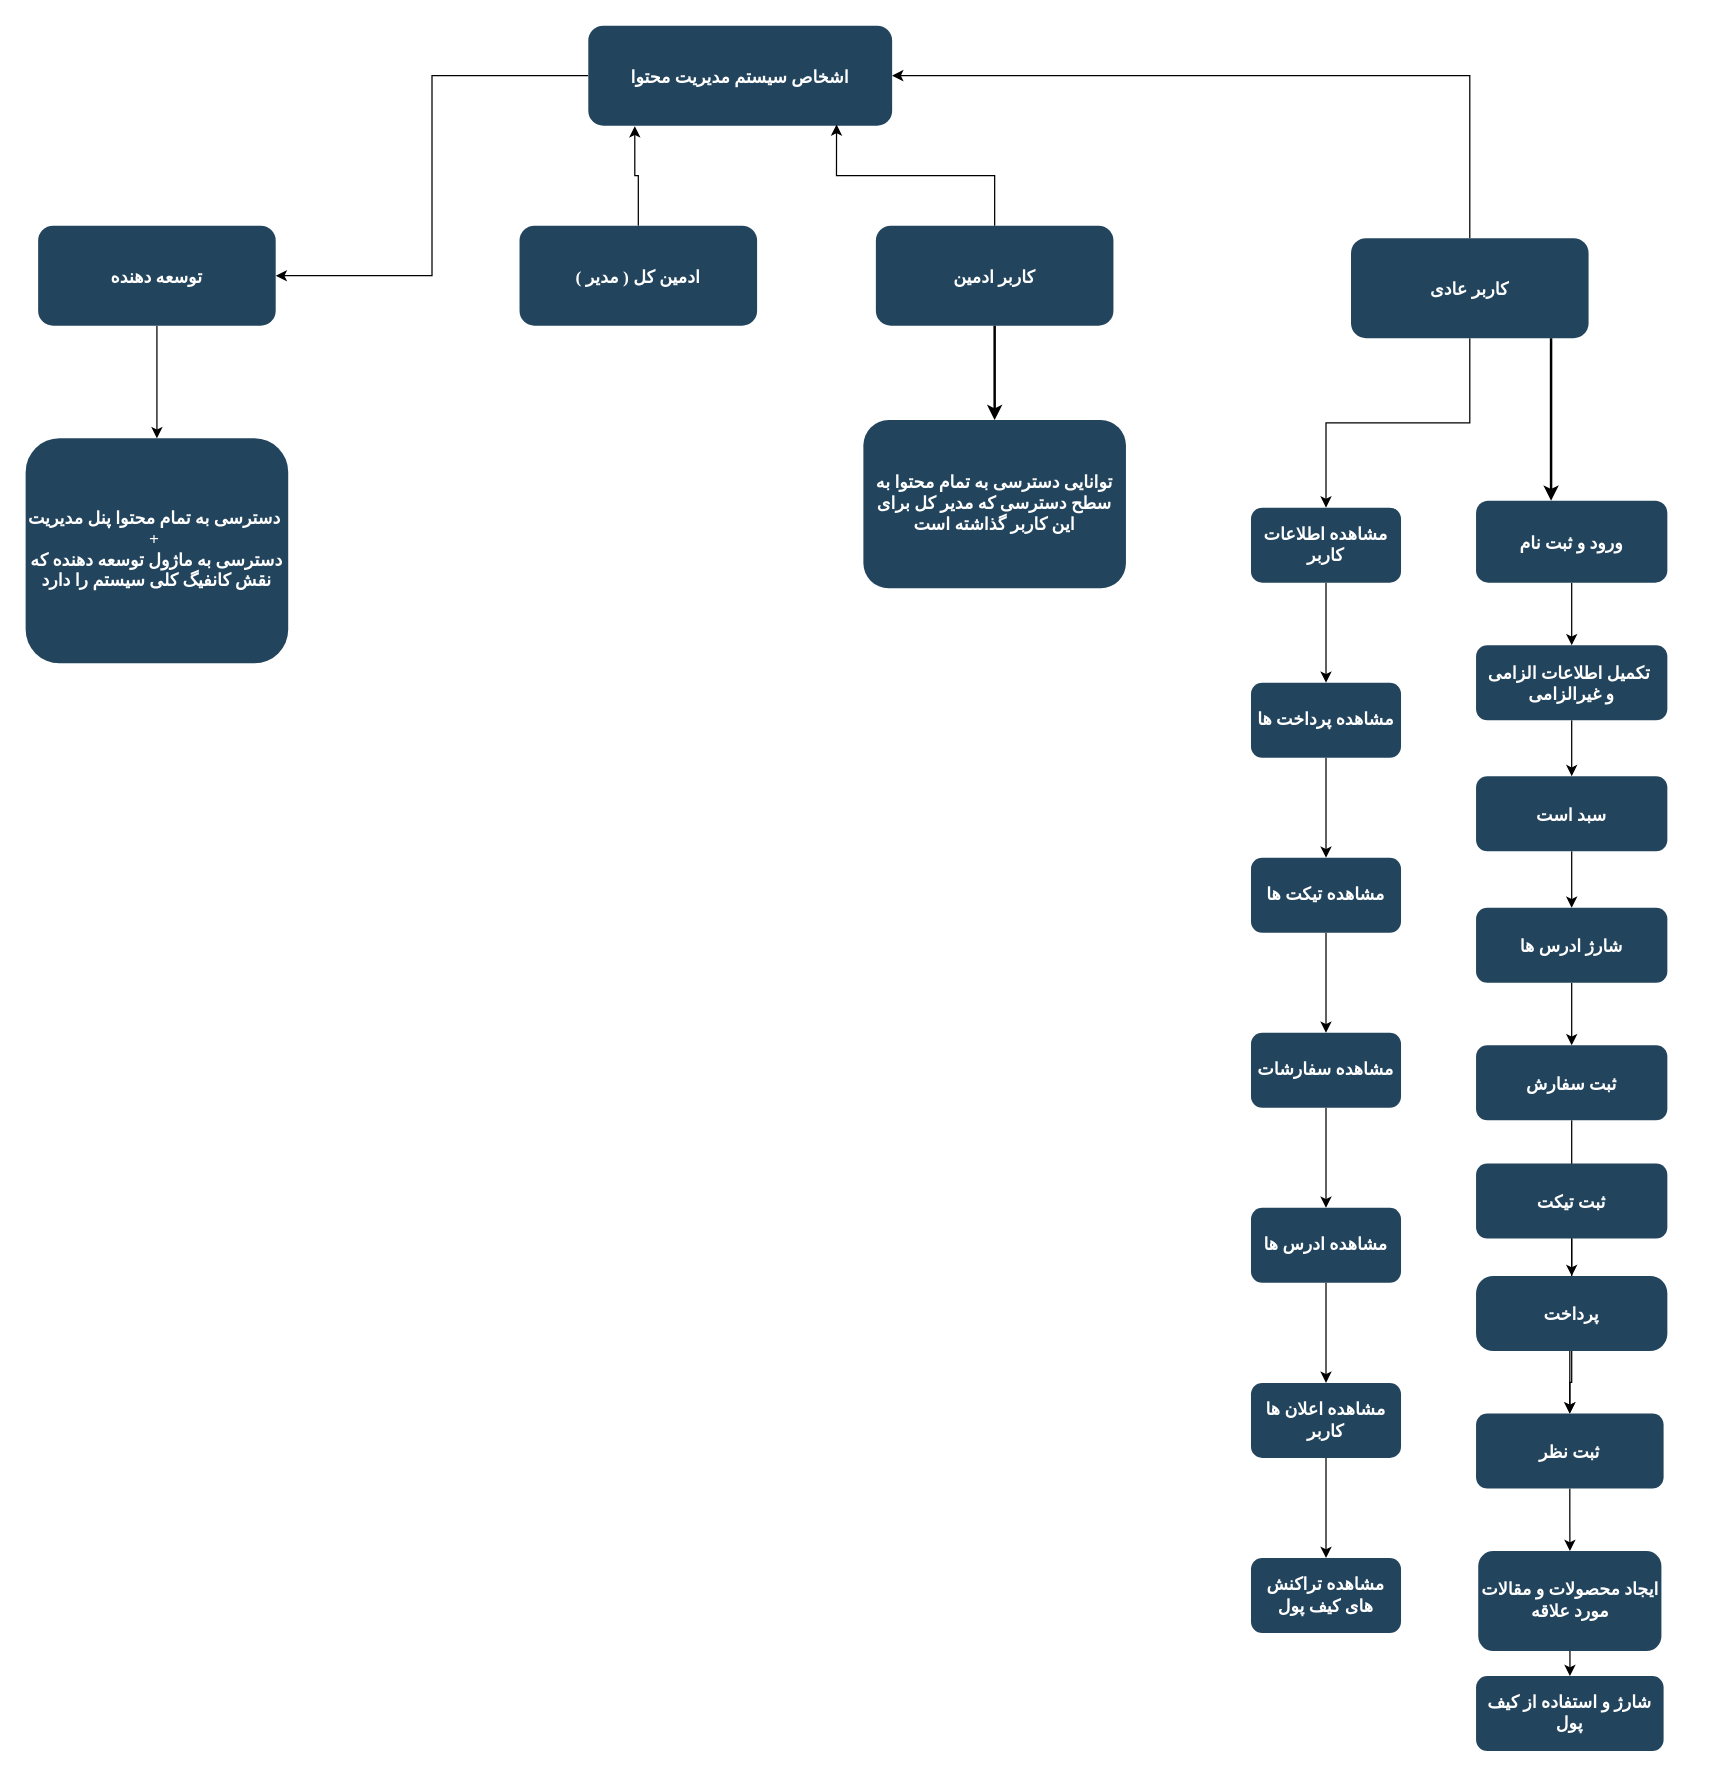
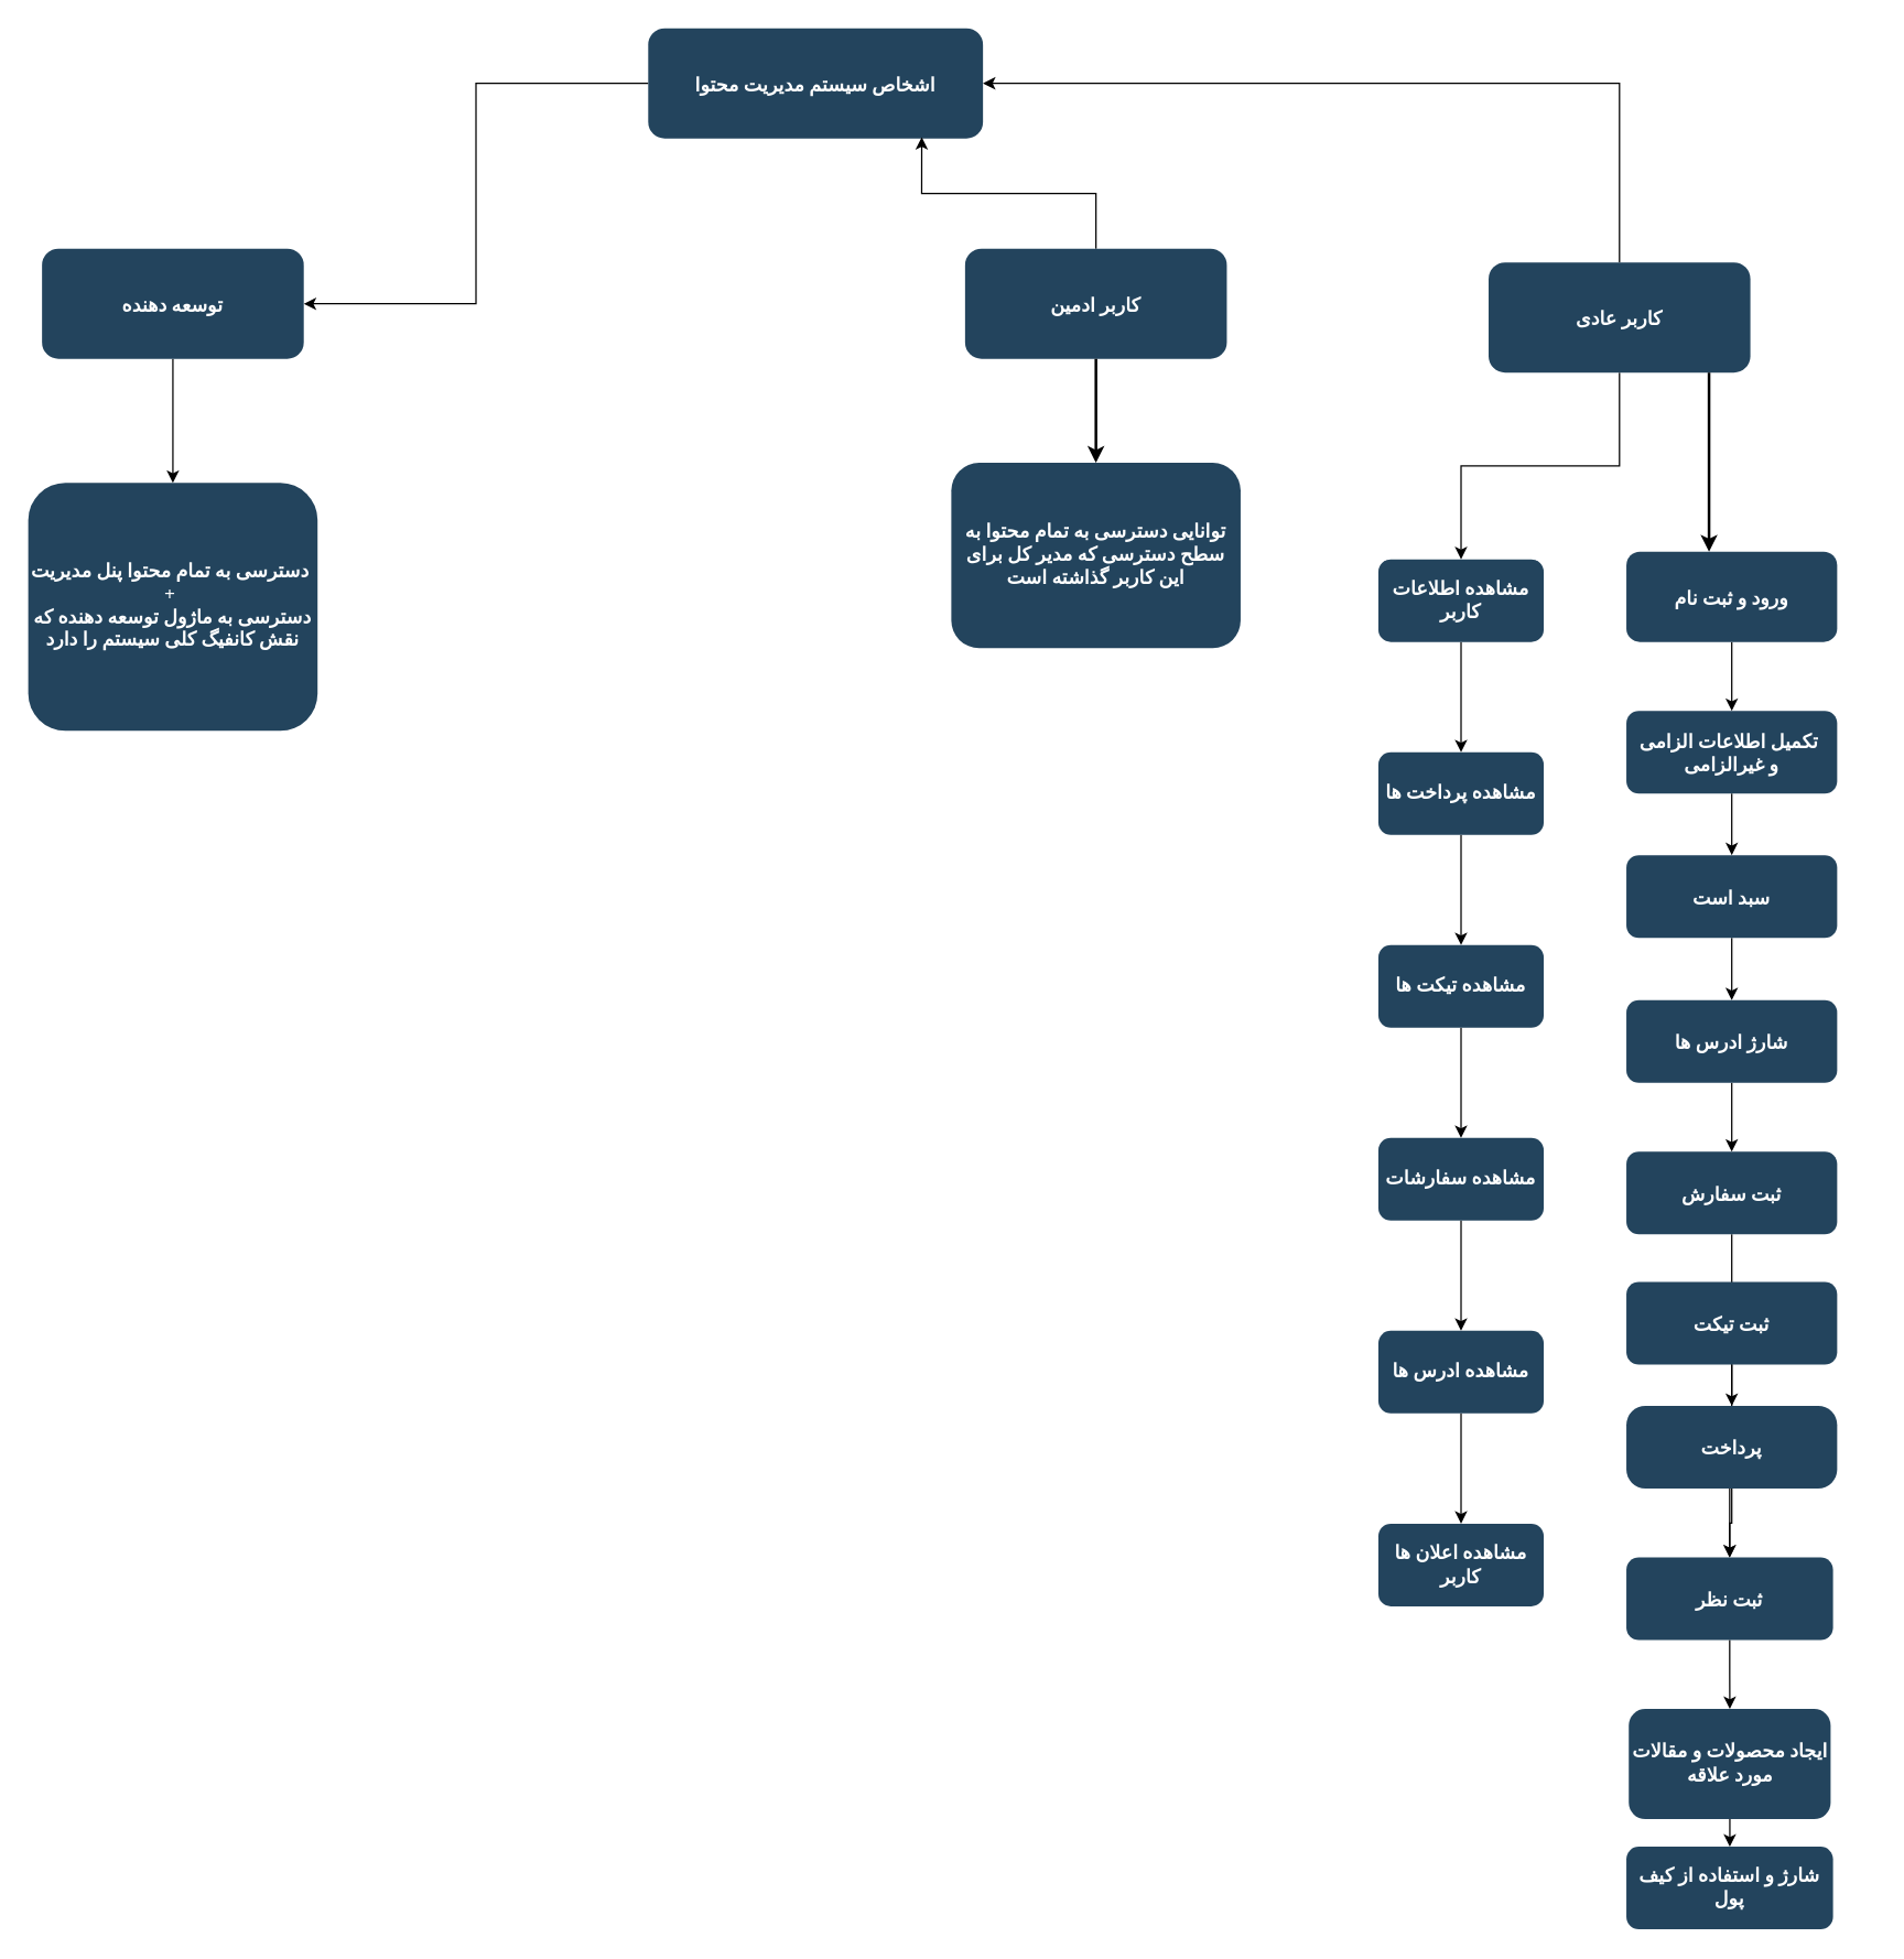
- <mxCell id="9" style="edgeStyle=orthogonalEdgeStyle;rounded=0;orthogonalLoop=1;jettySize=auto;html=1;exitX=0.5;exitY=0;exitDx=0;exitDy=0;entryX=0.153;entryY=1.005;entryDx=0;entryDy=0;entryPerimeter=0;" edge="1" parent="1" source="10" target="3"><mxGeometry relative="1" as="geometry" /></mxCell>
- <mxCell id="10" value="ادمین کل ( مدیر )" style="rounded=1;fillColor=#23445D;gradientColor=none;strokeColor=none;fontColor=#FFFFFF;fontStyle=1;fontFamily=Tahoma;fontSize=14" parent="1" vertex="1"><mxGeometry x="415" y="180" width="190" height="80" as="geometry" /></mxCell>
- <mxCell id="45" value="" style="edgeStyle=orthogonalEdgeStyle;rounded=0;orthogonalLoop=1;jettySize=auto;html=1;" edge="1" parent="1" source="46" target="47"><mxGeometry relative="1" as="geometry" /></mxCell>
- <mxCell id="47" value="مشاهده تراکنش های کیف پول" style="whiteSpace=wrap;html=1;fontSize=14;fontFamily=Tahoma;fillColor=#23445D;strokeColor=none;fontColor=#FFFFFF;rounded=1;gradientColor=none;fontStyle=1;" vertex="1" parent="1"><mxGeometry x="1000" y="1245.5" width="120" height="60" as="geometry" /></mxCell>
